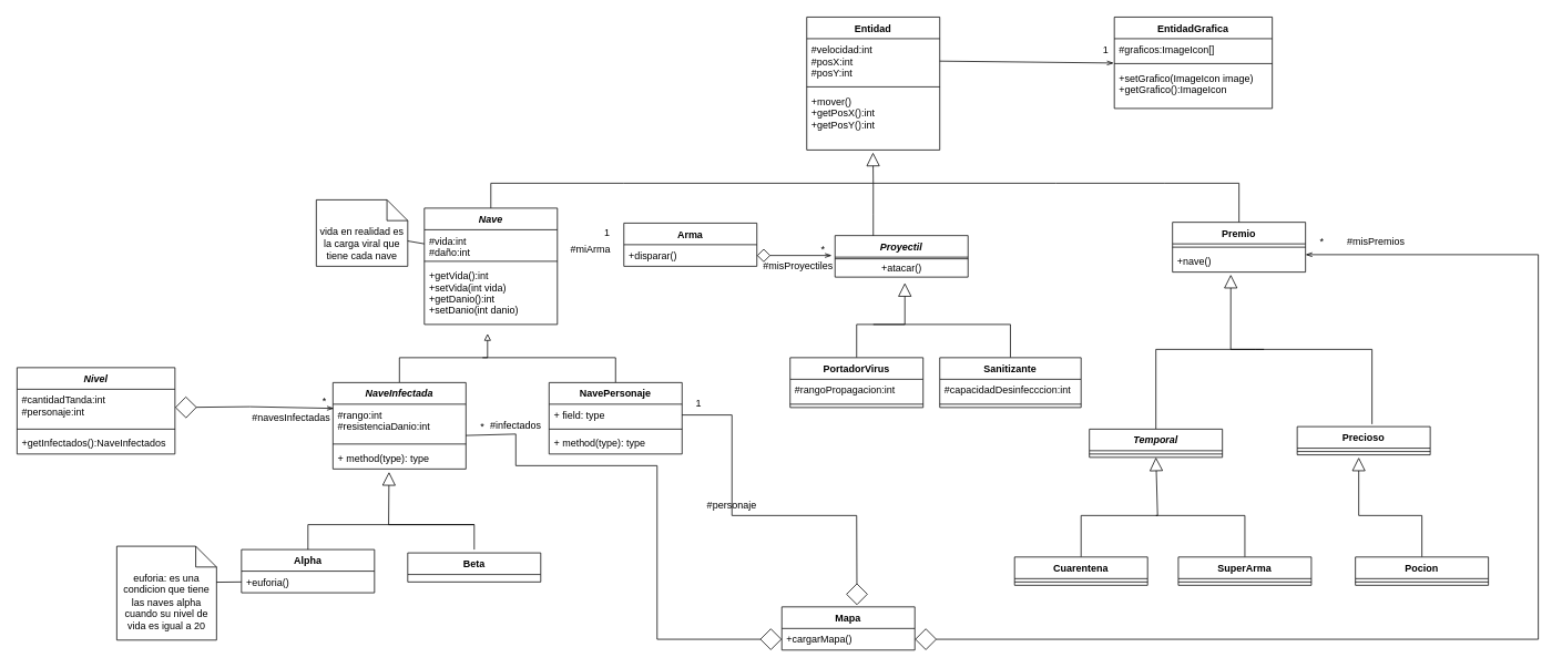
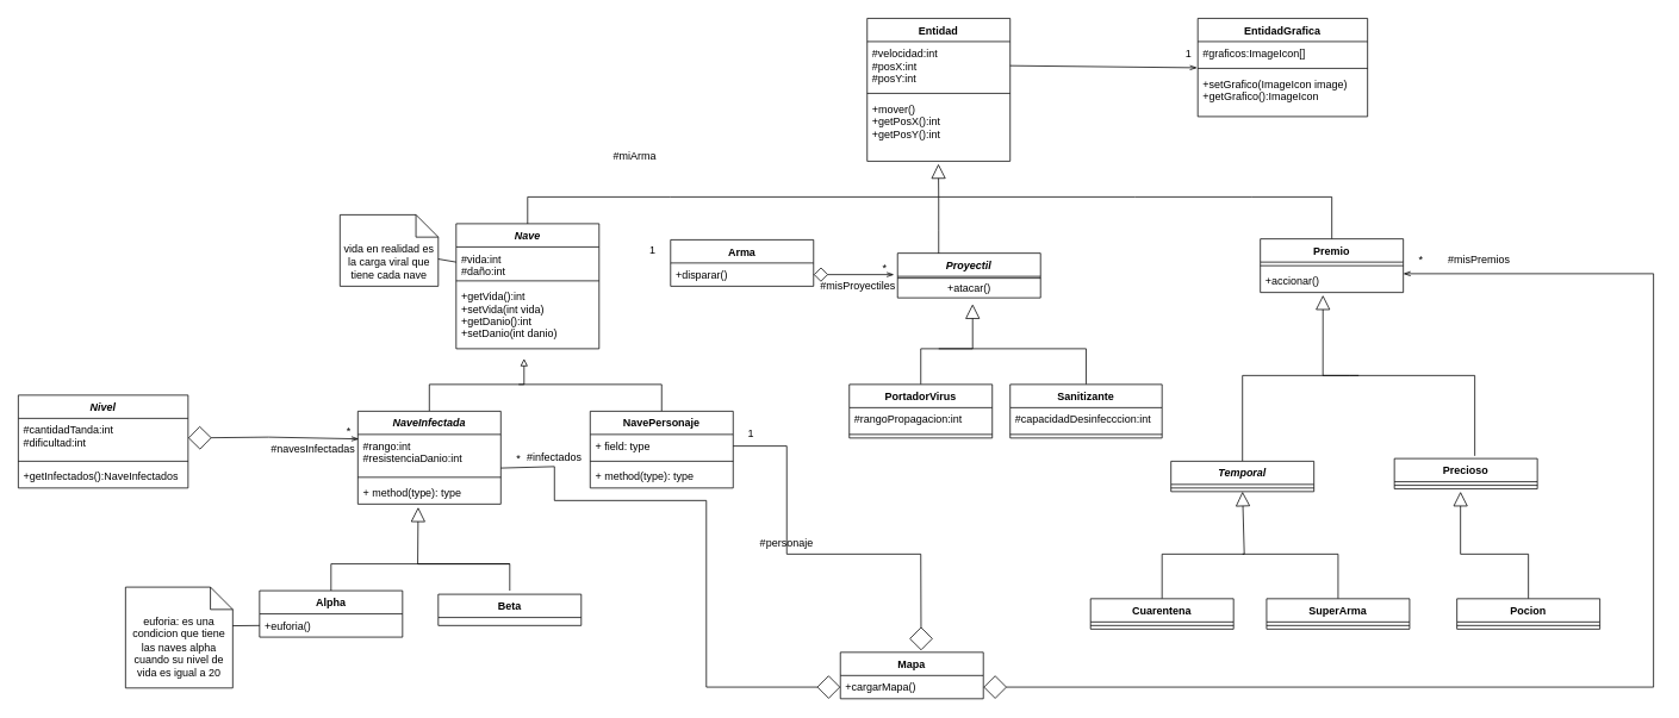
- <mxCell id="79" value="#miArma" style="text;html=1;strokeColor=none;fillColor=none;align=center;verticalAlign=middle;whiteSpace=wrap;rounded=0;" vertex="1" parent="1"><mxGeometry x="690" y="290" width="40" height="20" as="geometry" /></mxCell>
+ <mxCell id="79" value="#miArma" style="text;html=1;strokeColor=none;fillColor=none;align=center;verticalAlign=middle;whiteSpace=wrap;rounded=0;" vertex="1" parent="1"><mxGeometry x="690" y="165" width="40" height="20" as="geometry" /></mxCell>
- <mxCell id="33" value="+nave()" style="text;strokeColor=none;fillColor=none;align=left;verticalAlign=top;spacingLeft=4;spacingRight=4;overflow=hidden;rotatable=0;points=[[0,0.5],[1,0.5]];portConstraint=eastwest;" vertex="1" parent="31"><mxGeometry y="34" width="160" height="26" as="geometry" /></mxCell>
+ <mxCell id="33" value="+accionar()" style="text;strokeColor=none;fillColor=none;align=left;verticalAlign=top;spacingLeft=4;spacingRight=4;overflow=hidden;rotatable=0;points=[[0,0.5],[1,0.5]];portConstraint=eastwest;" vertex="1" parent="31"><mxGeometry y="34" width="160" height="26" as="geometry" /></mxCell>
- <mxCell id="51" value="#cantidadTanda:int&#10;#personaje:int" style="text;strokeColor=none;fillColor=none;align=left;verticalAlign=top;spacingLeft=4;spacingRight=4;overflow=hidden;rotatable=0;points=[[0,0.5],[1,0.5]];portConstraint=eastwest;" vertex="1" parent="50"><mxGeometry y="26" width="190" height="44" as="geometry" /></mxCell>
+ <mxCell id="51" value="#cantidadTanda:int&#10;#dificultad:int" style="text;strokeColor=none;fillColor=none;align=left;verticalAlign=top;spacingLeft=4;spacingRight=4;overflow=hidden;rotatable=0;points=[[0,0.5],[1,0.5]];portConstraint=eastwest;" vertex="1" parent="50"><mxGeometry y="26" width="190" height="44" as="geometry" /></mxCell>
